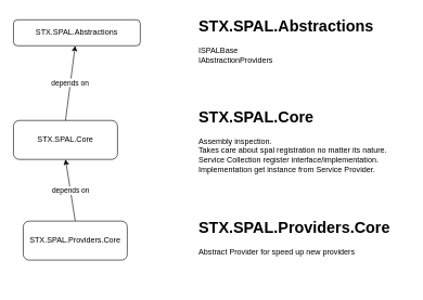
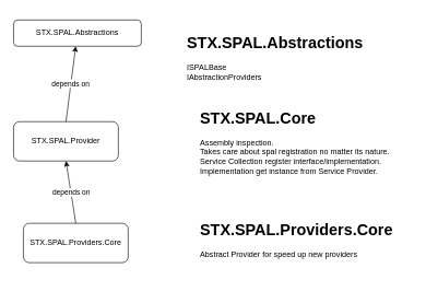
- <mxCell id="8" value="&lt;h1&gt;STX.SPAL.Abstractions&lt;/h1&gt;&lt;div&gt;ISPALBase&lt;br&gt;IAbstractionProviders&lt;br&gt;&lt;br&gt;&lt;/div&gt;" style="text;html=1;spacing=5;spacingTop=-20;whiteSpace=wrap;overflow=hidden;rounded=0;" vertex="1" parent="1"><mxGeometry x="300" y="20" width="327.5" height="80" as="geometry" /></mxCell>
+ <mxCell id="8" value="&lt;h1&gt;STX.SPAL.Abstractions&lt;/h1&gt;&lt;div&gt;ISPALBase&lt;br&gt;IAbstractionProviders&lt;br&gt;&lt;br&gt;&lt;/div&gt;" style="text;html=1;spacing=5;spacingTop=-20;whiteSpace=wrap;overflow=hidden;rounded=0;" vertex="1" parent="1"><mxGeometry x="280" y="45" width="327.5" height="80" as="geometry" /></mxCell>
- <mxCell id="2" value="STX.SPAL.Core" style="rounded=1;whiteSpace=wrap;html=1;" vertex="1" parent="1"><mxGeometry x="20" y="185" width="160" height="60" as="geometry" /></mxCell>
+ <mxCell id="2" value="STX.SPAL.Provider" style="rounded=1;whiteSpace=wrap;html=1;" vertex="1" parent="1"><mxGeometry x="20" y="185" width="160" height="60" as="geometry" /></mxCell>
